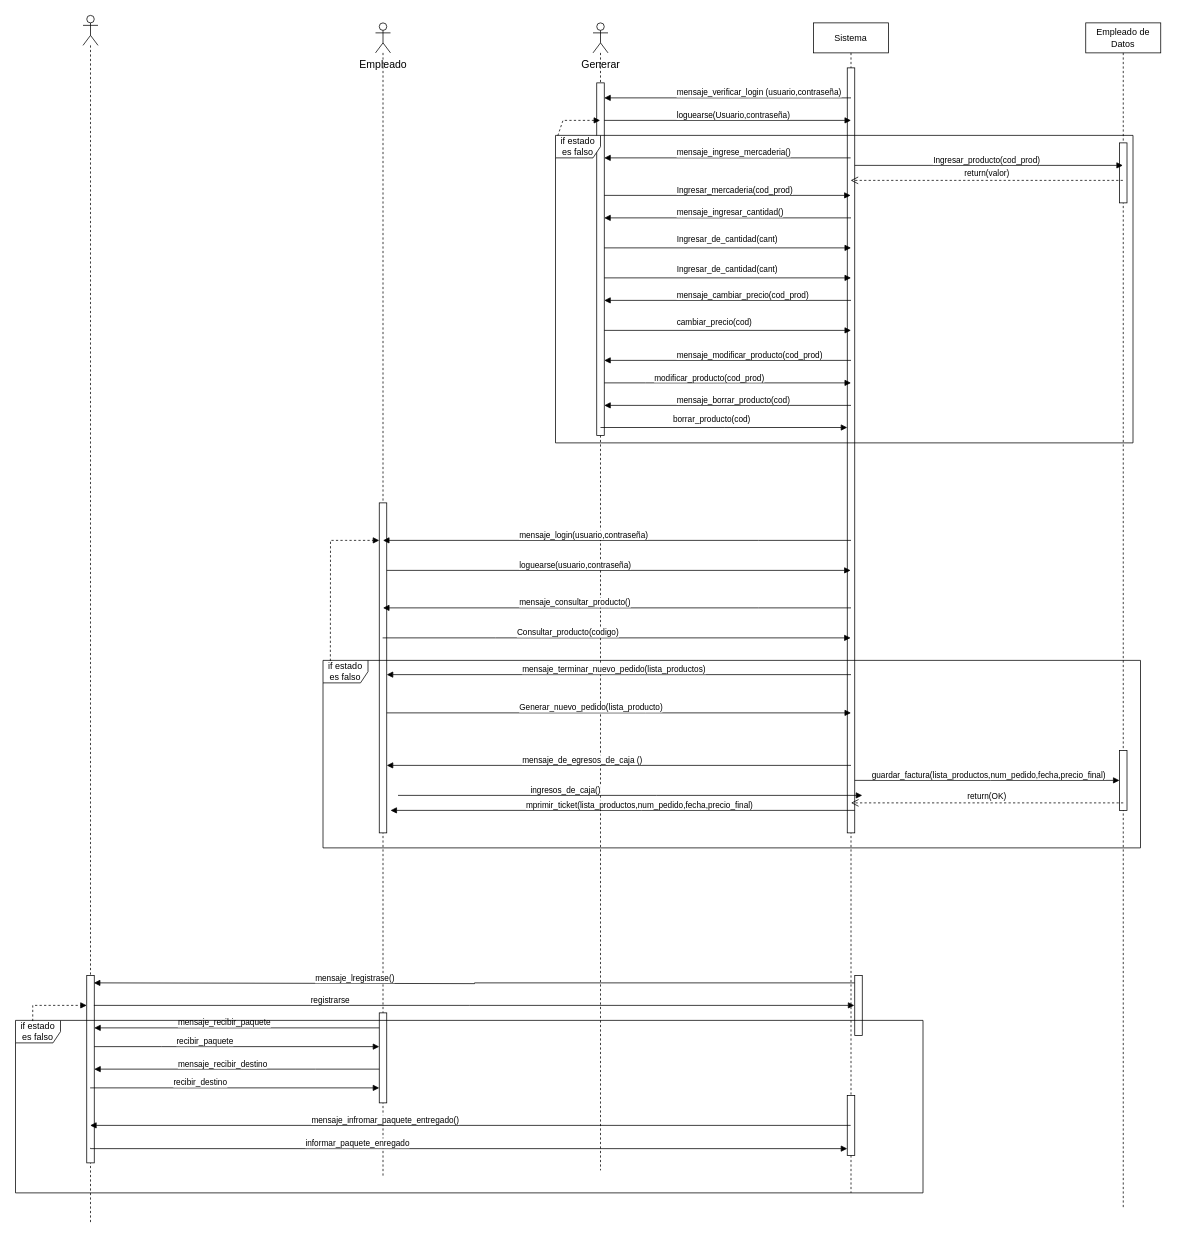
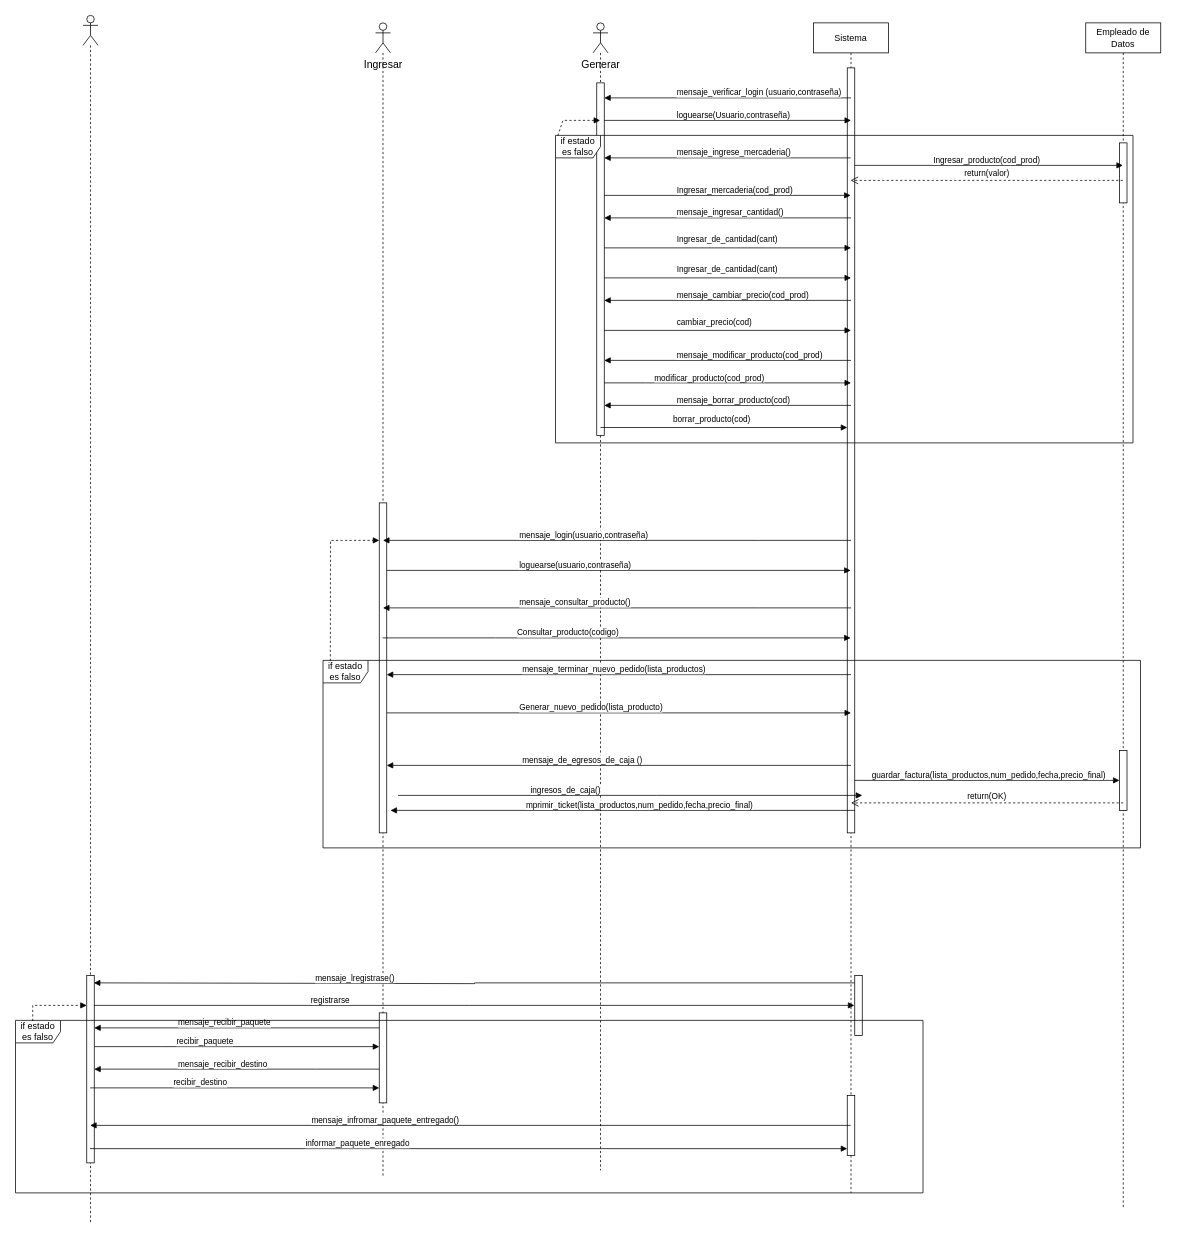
- <mxCell id="13" value="Empleado" style="text;html=1;align=center;verticalAlign=middle;resizable=0;points=[];autosize=1;strokeColor=none;fillColor=none;fontSize=14;" vertex="1" parent="1"><mxGeometry x="465" y="70" width="90" height="30" as="geometry" /></mxCell>
+ <mxCell id="13" value="Ingresar" style="text;html=1;align=center;verticalAlign=middle;resizable=0;points=[];autosize=1;strokeColor=none;fillColor=none;fontSize=14;" vertex="1" parent="1"><mxGeometry x="465" y="70" width="90" height="30" as="geometry" /></mxCell>
